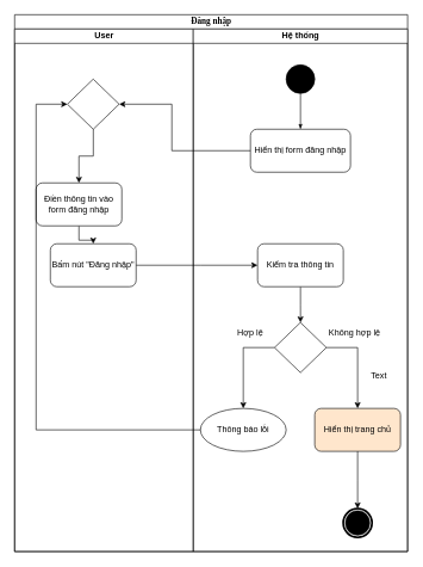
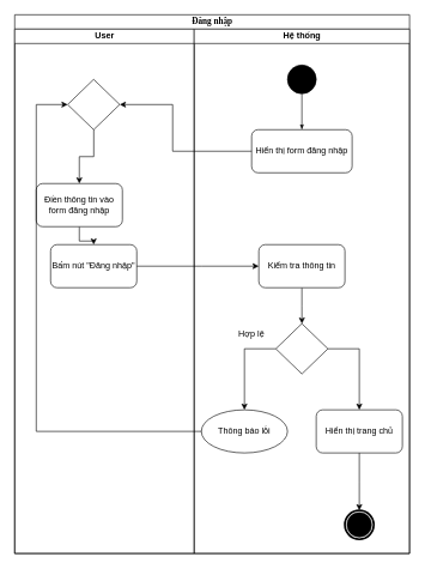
- <mxCell id="24" value="Không hợp lệ" style="text;html=1;strokeColor=none;fillColor=none;align=center;verticalAlign=middle;whiteSpace=wrap;rounded=0;" parent="9" vertex="1"><mxGeometry x="186.25" y="410" width="80" height="30" as="geometry" /></mxCell>
- <mxCell id="23" value="Text" style="text;html=1;strokeColor=none;fillColor=none;align=center;verticalAlign=middle;whiteSpace=wrap;rounded=0;" parent="9" vertex="1"><mxGeometry x="230" y="470" width="60" height="30" as="geometry" /></mxCell>
- <mxCell id="19" value="Hiển thị trang chủ" style="rounded=1;whiteSpace=wrap;html=1;fillColor=#ffe6cc;" parent="9" vertex="1"><mxGeometry x="170" y="530" width="120" height="60" as="geometry" /></mxCell>
+ <mxCell id="19" value="Hiển thị trang chủ" style="rounded=1;whiteSpace=wrap;html=1;" parent="9" vertex="1"><mxGeometry x="170" y="530" width="120" height="60" as="geometry" /></mxCell>
